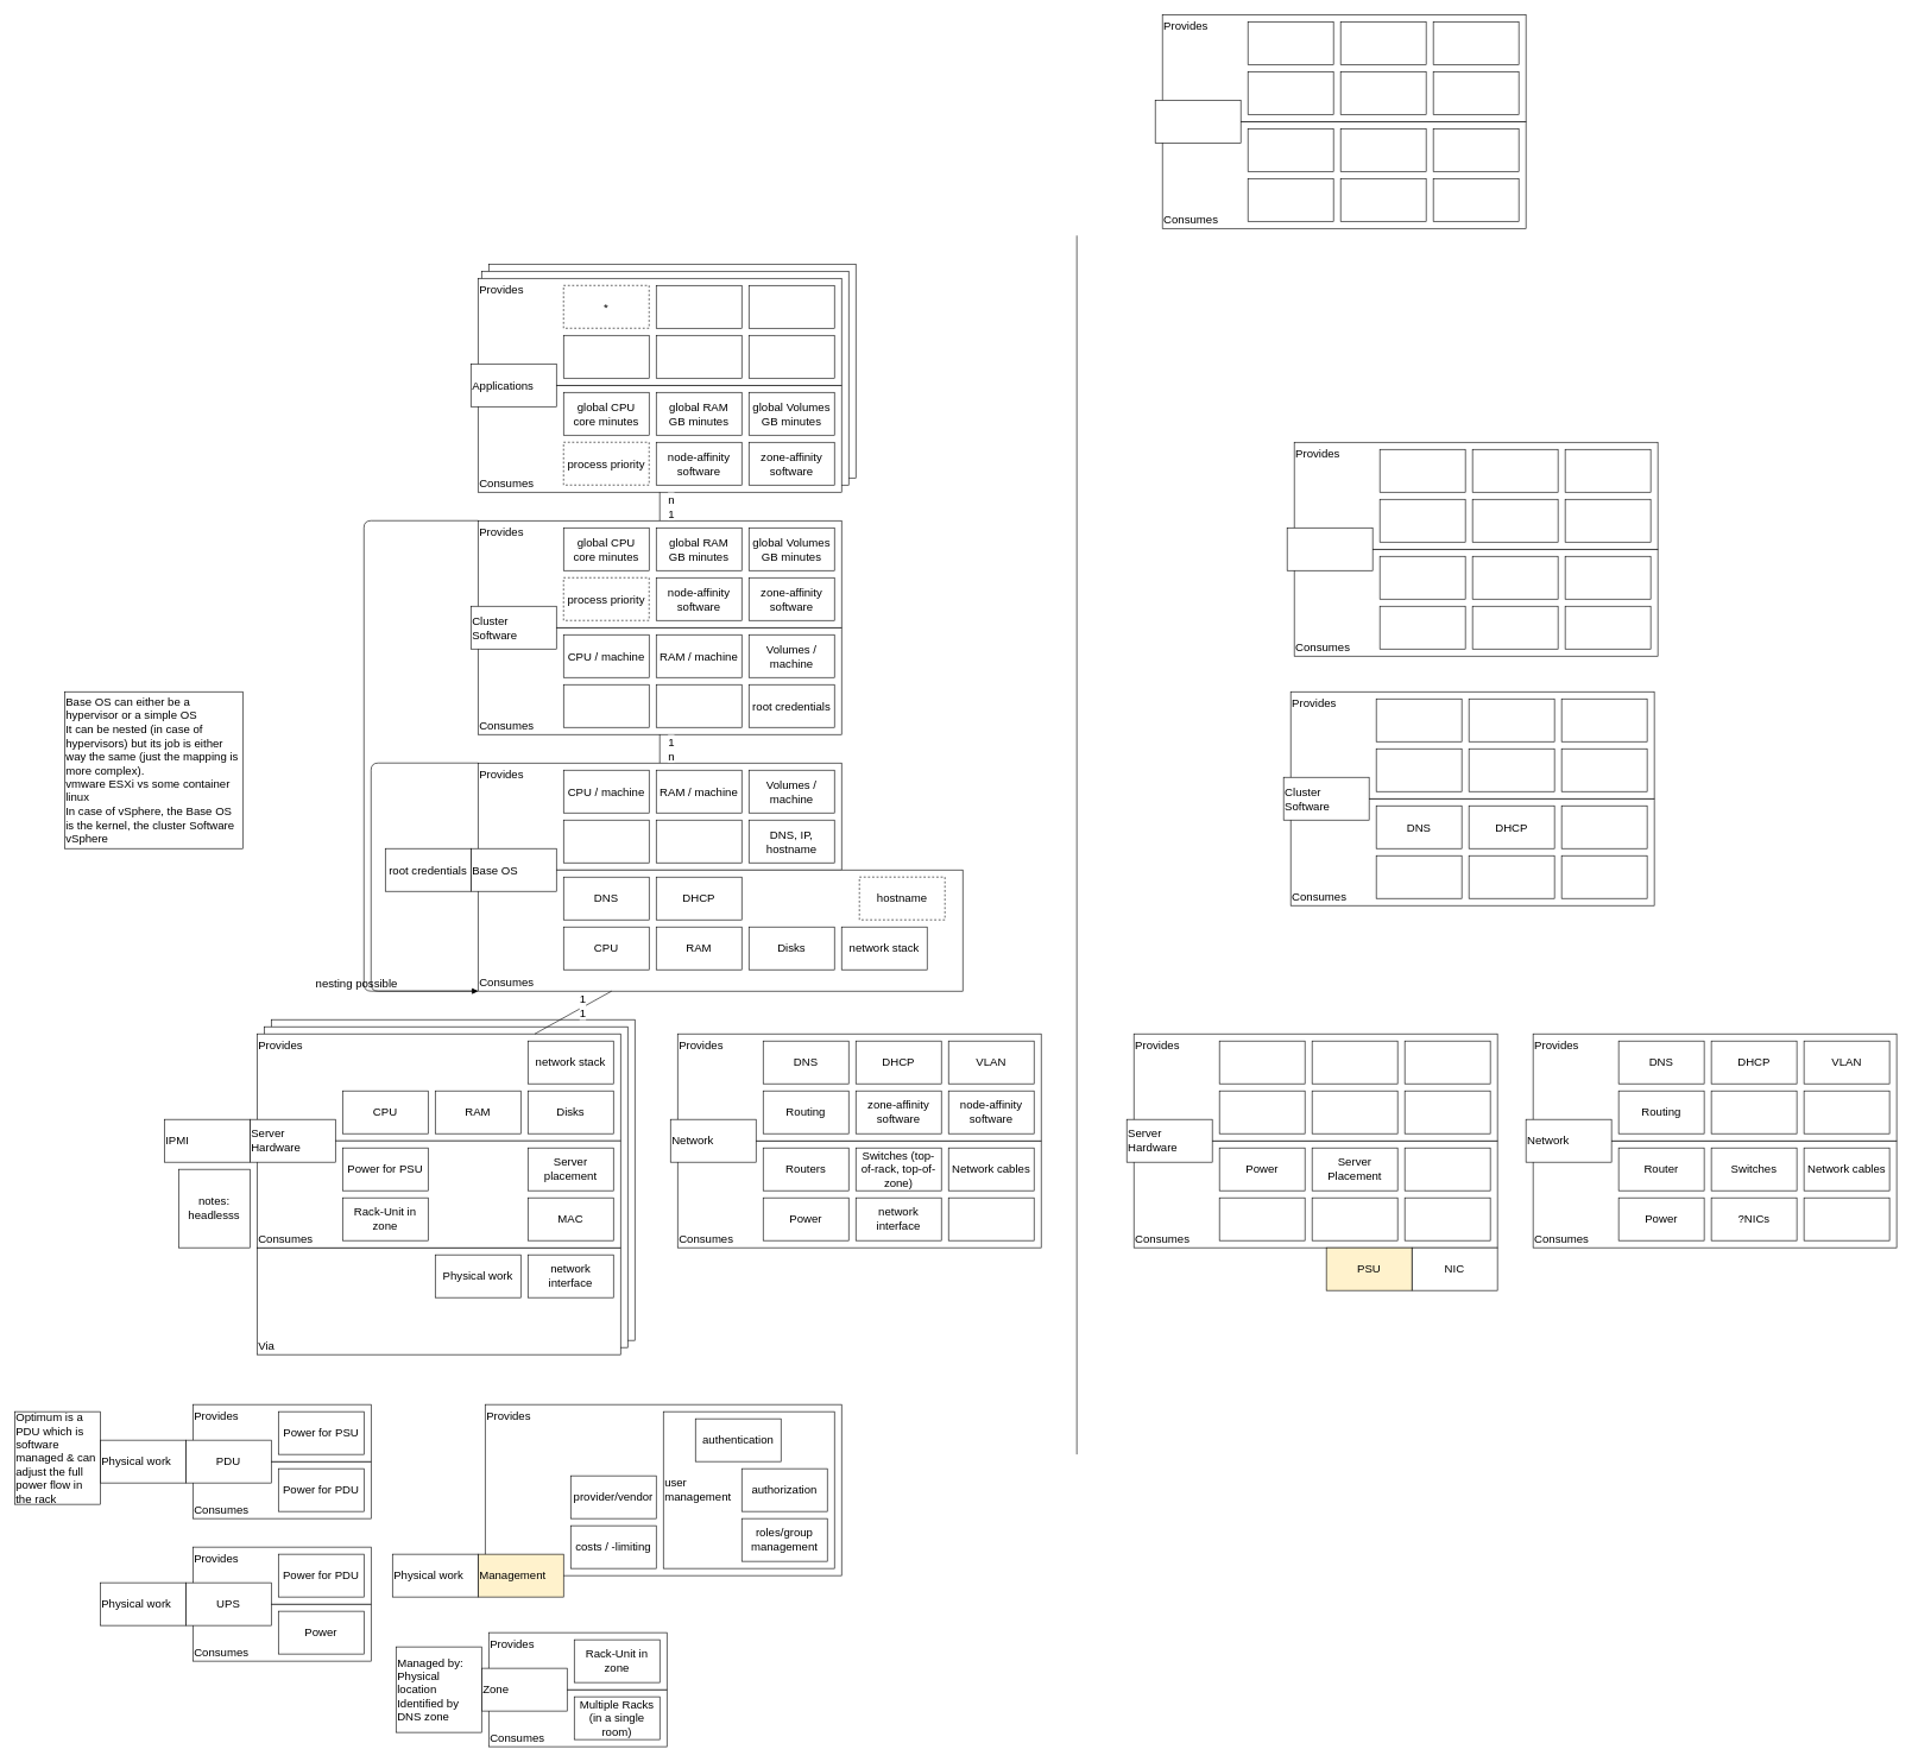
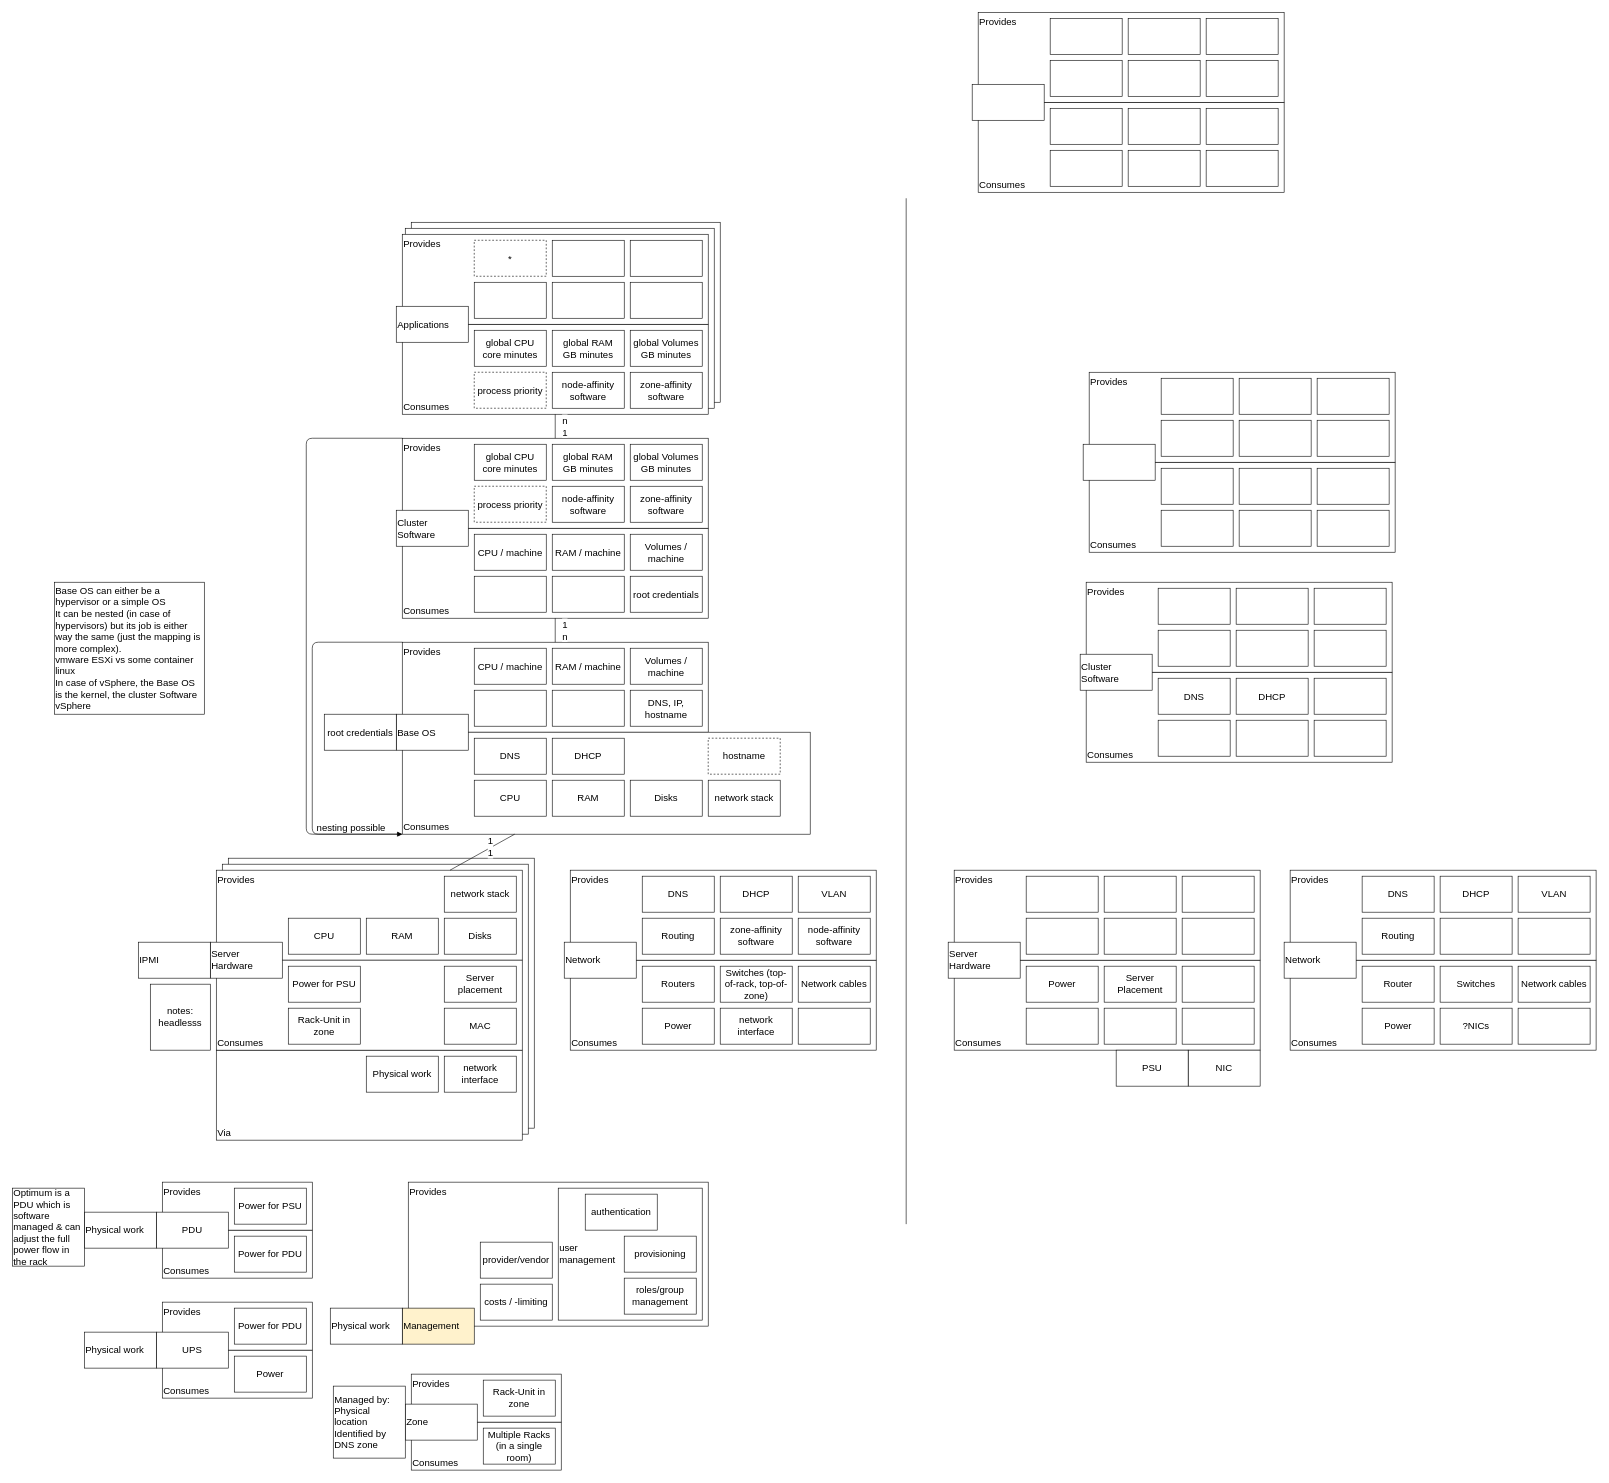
- <mxCell id="178" value="hostname" style="rounded=0;whiteSpace=wrap;html=1;fontSize=16;dashed=1;" parent="1" vertex="1"><mxGeometry x="1205" y="1230" width="120" height="60" as="geometry" /></mxCell>
+ <mxCell id="178" value="hostname" style="rounded=0;whiteSpace=wrap;html=1;fontSize=16;dashed=1;" parent="1" vertex="1"><mxGeometry x="1180" y="1230" width="120" height="60" as="geometry" /></mxCell>
- <mxCell id="183" value="nesting possible" style="text;html=1;strokeColor=none;fillColor=none;align=center;verticalAlign=middle;whiteSpace=wrap;rounded=0;fontSize=16;" parent="1" vertex="1"><mxGeometry x="435" y="1370" width="130" height="20" as="geometry" /></mxCell>
+ <mxCell id="183" value="nesting possible" style="text;html=1;strokeColor=none;fillColor=none;align=center;verticalAlign=middle;whiteSpace=wrap;rounded=0;fontSize=16;" parent="1" vertex="1"><mxGeometry x="520" y="1370" width="130" height="20" as="geometry" /></mxCell>
- <mxCell id="145" value="PSU" style="rounded=0;whiteSpace=wrap;html=1;fontSize=16;fillColor=#fff2cc;" parent="1" vertex="1"><mxGeometry x="1860" y="1750" width="120" height="60" as="geometry" /></mxCell>
+ <mxCell id="145" value="PSU" style="rounded=0;whiteSpace=wrap;html=1;fontSize=16;" parent="1" vertex="1"><mxGeometry x="1860" y="1750" width="120" height="60" as="geometry" /></mxCell>
- <mxCell id="21" value="authorization" style="rounded=0;whiteSpace=wrap;html=1;fontSize=16;" parent="1" vertex="1"><mxGeometry x="1040" y="2060" width="120" height="60" as="geometry" /></mxCell>
+ <mxCell id="21" value="provisioning" style="rounded=0;whiteSpace=wrap;html=1;fontSize=16;" parent="1" vertex="1"><mxGeometry x="1040" y="2060" width="120" height="60" as="geometry" /></mxCell>
